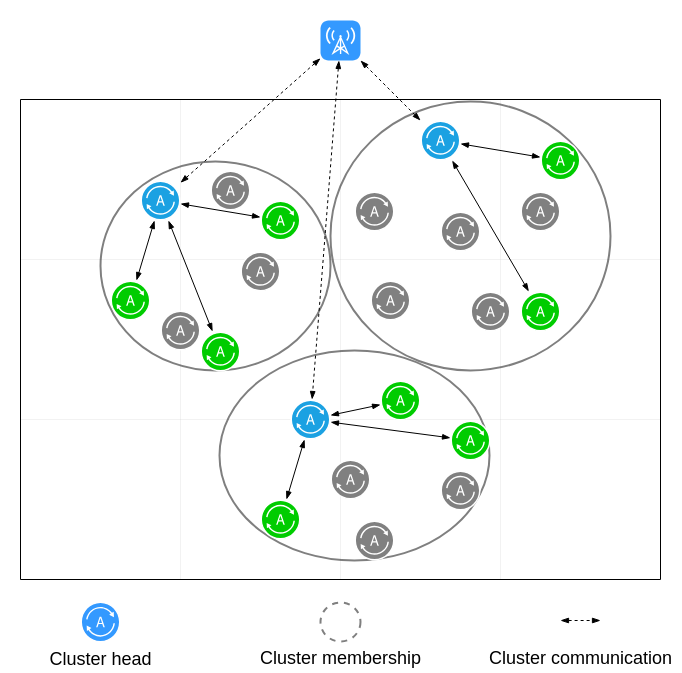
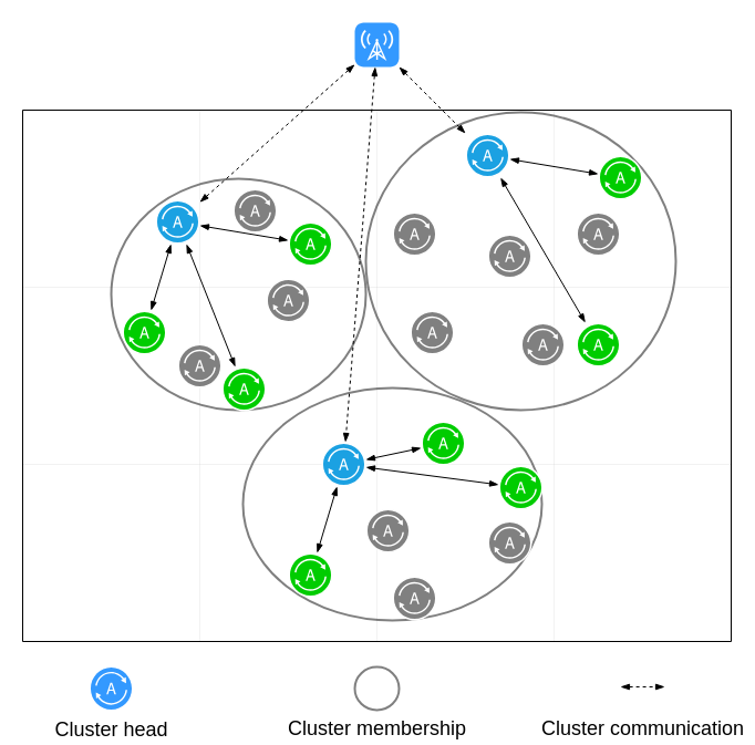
- <mxCell id="41" value="Cluster membership" style="ellipse;html=1;shadow=0;labelBackgroundColor=none;sketch=0;strokeWidth=2;fontSize=18;opacity=50;fillColor=none;labelPosition=center;verticalLabelPosition=bottom;align=center;verticalAlign=top;spacingLeft=0;dashed=1;" parent="1" vertex="1"><mxGeometry x="320" y="602" width="40" height="39" as="geometry" /></mxCell>
+ <mxCell id="41" value="Cluster membership" style="ellipse;html=1;shadow=0;labelBackgroundColor=none;sketch=0;strokeWidth=2;fontSize=18;opacity=50;fillColor=none;labelPosition=center;verticalLabelPosition=bottom;align=center;verticalAlign=top;spacingLeft=0;" parent="1" vertex="1"><mxGeometry x="320" y="602" width="40" height="39" as="geometry" /></mxCell>
